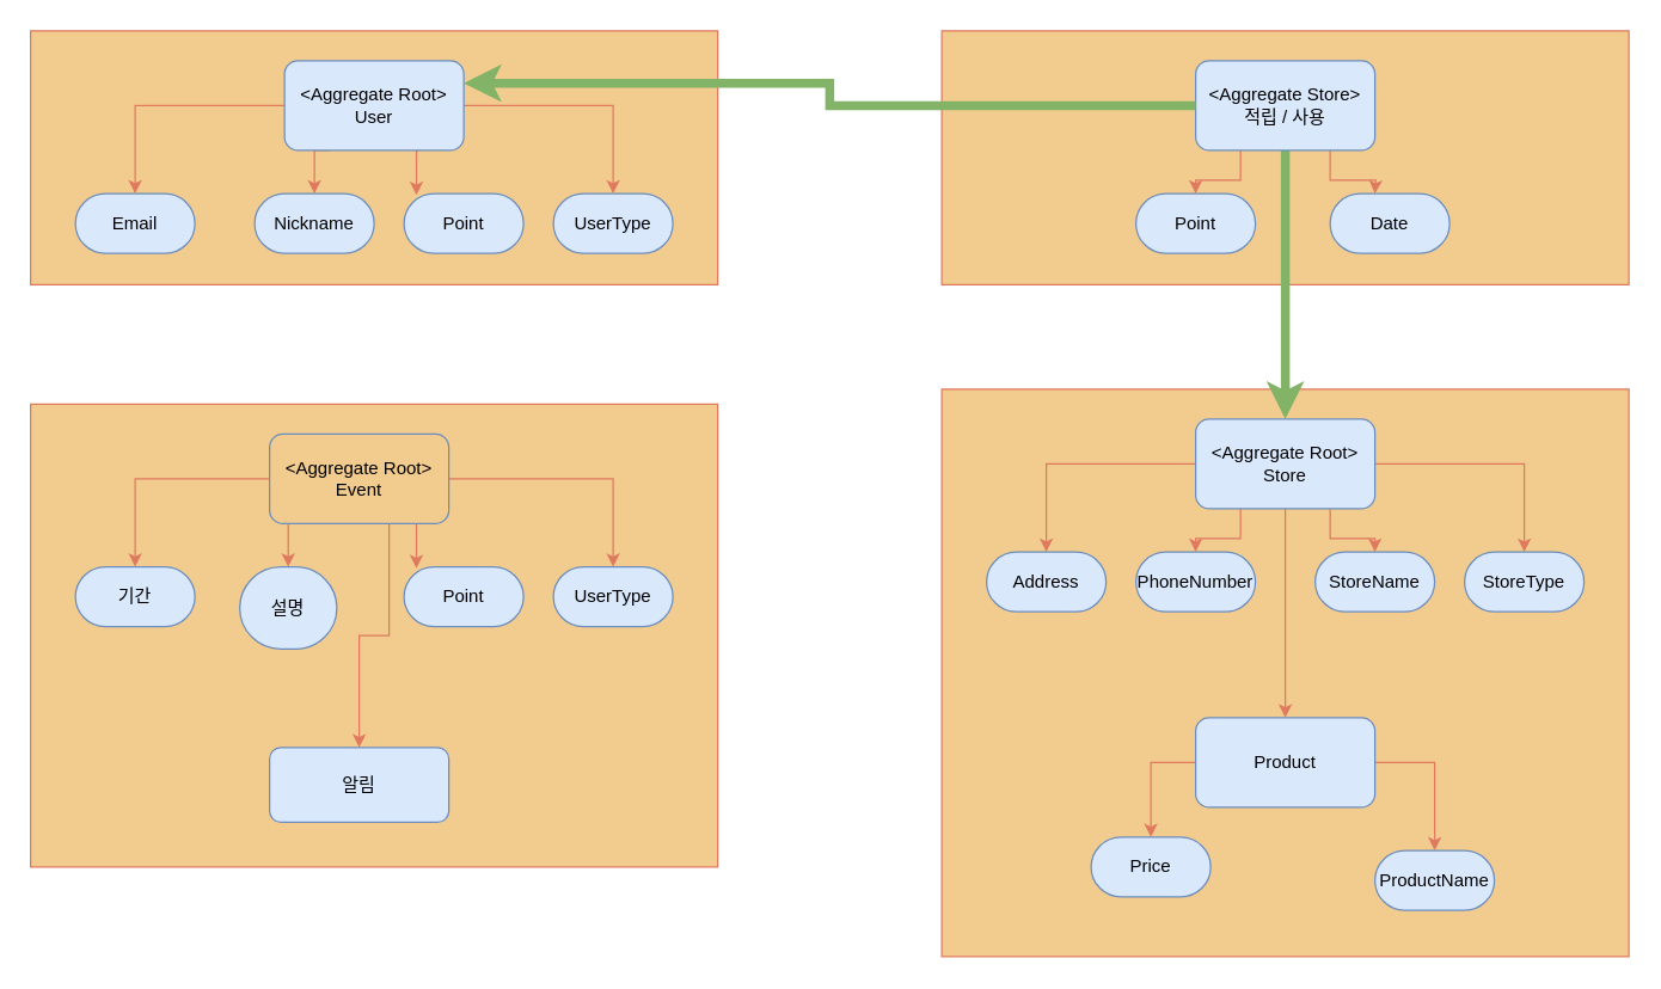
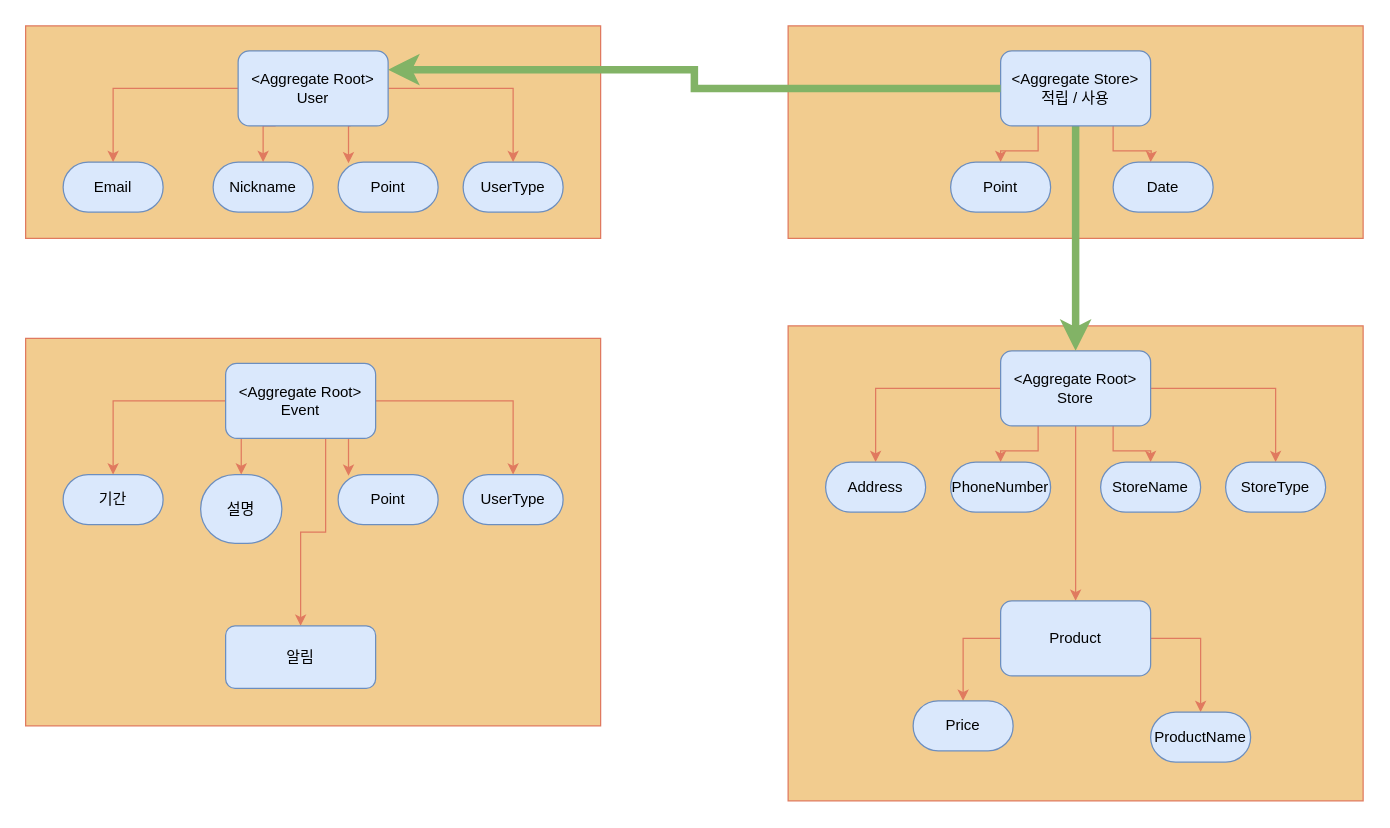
- <mxCell id="42" value="&amp;lt;Aggregate Root&amp;gt;&lt;br&gt;Event" style="rounded=1;whiteSpace=wrap;html=1;strokeColor=#6c8ebf;fillColor=#f2cc8f;" vertex="1" parent="1"><mxGeometry x="180" y="290" width="120" height="60" as="geometry" /></mxCell>
+ <mxCell id="42" value="&amp;lt;Aggregate Root&amp;gt;&lt;br&gt;Event" style="rounded=1;whiteSpace=wrap;html=1;strokeColor=#6c8ebf;fillColor=#dae8fc;" vertex="1" parent="1"><mxGeometry x="180" y="290" width="120" height="60" as="geometry" /></mxCell>
